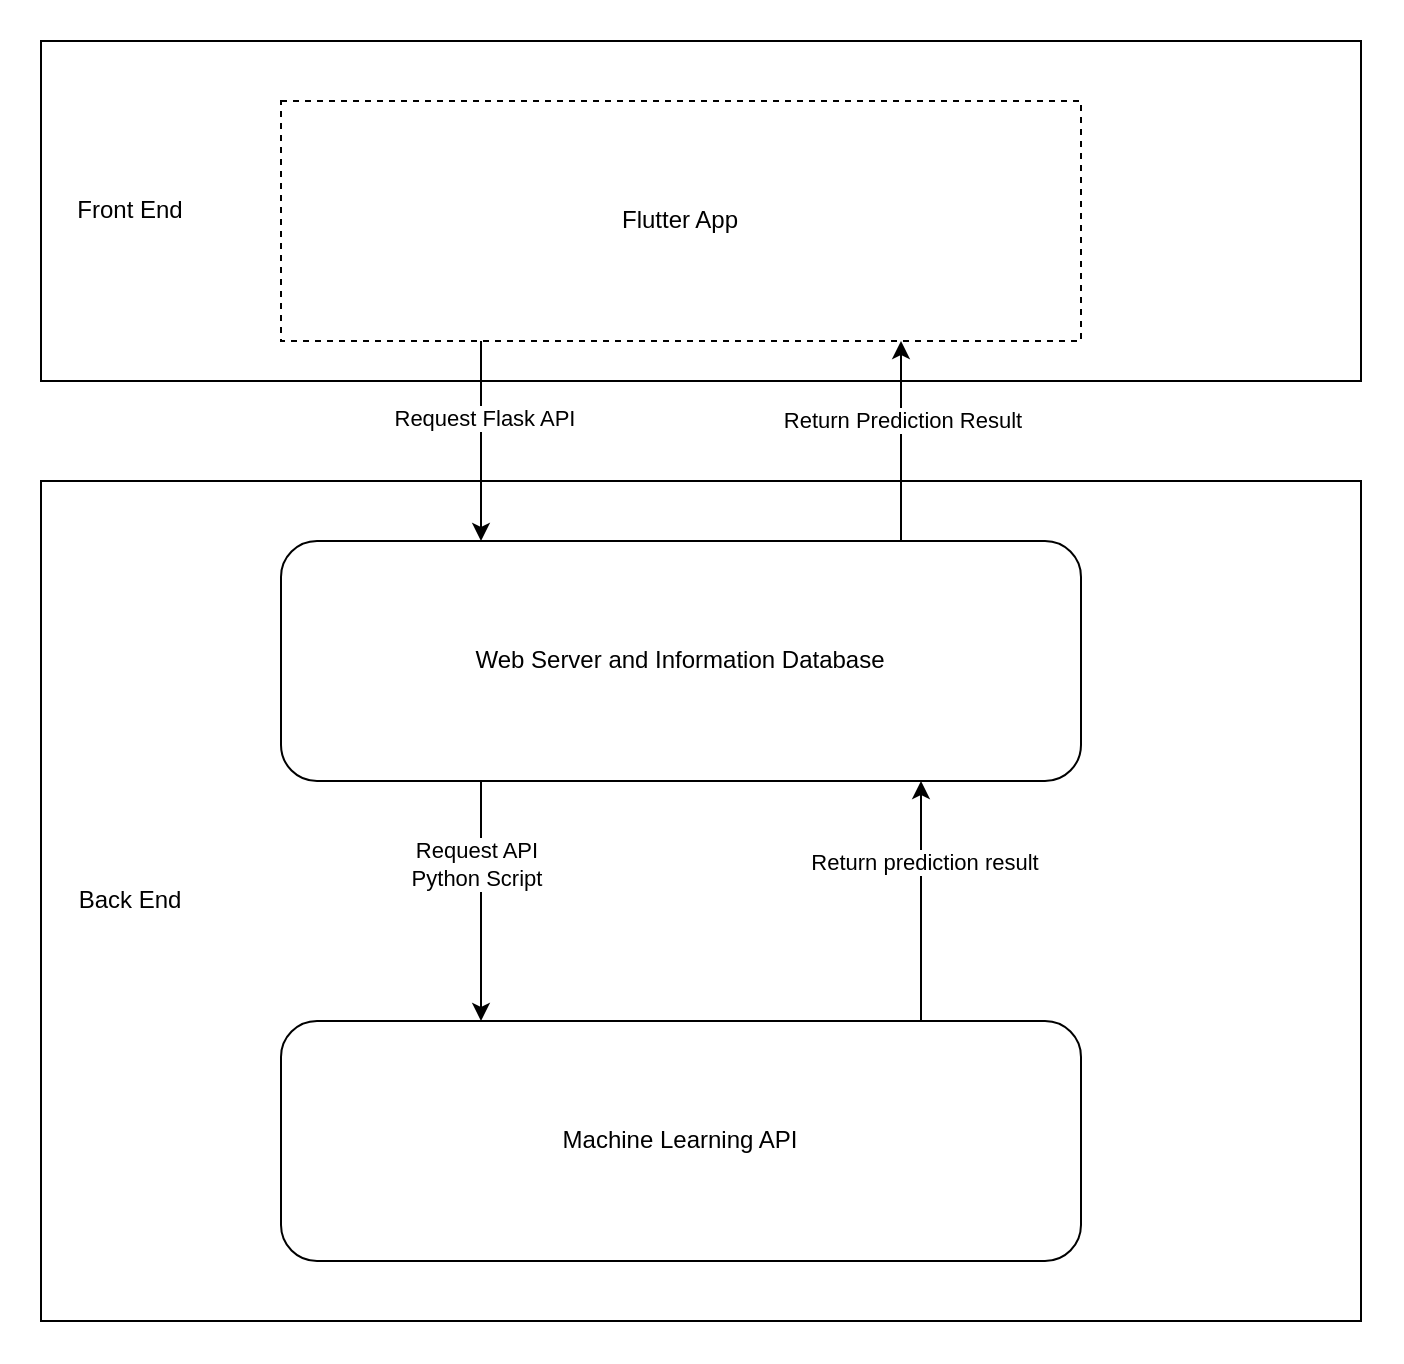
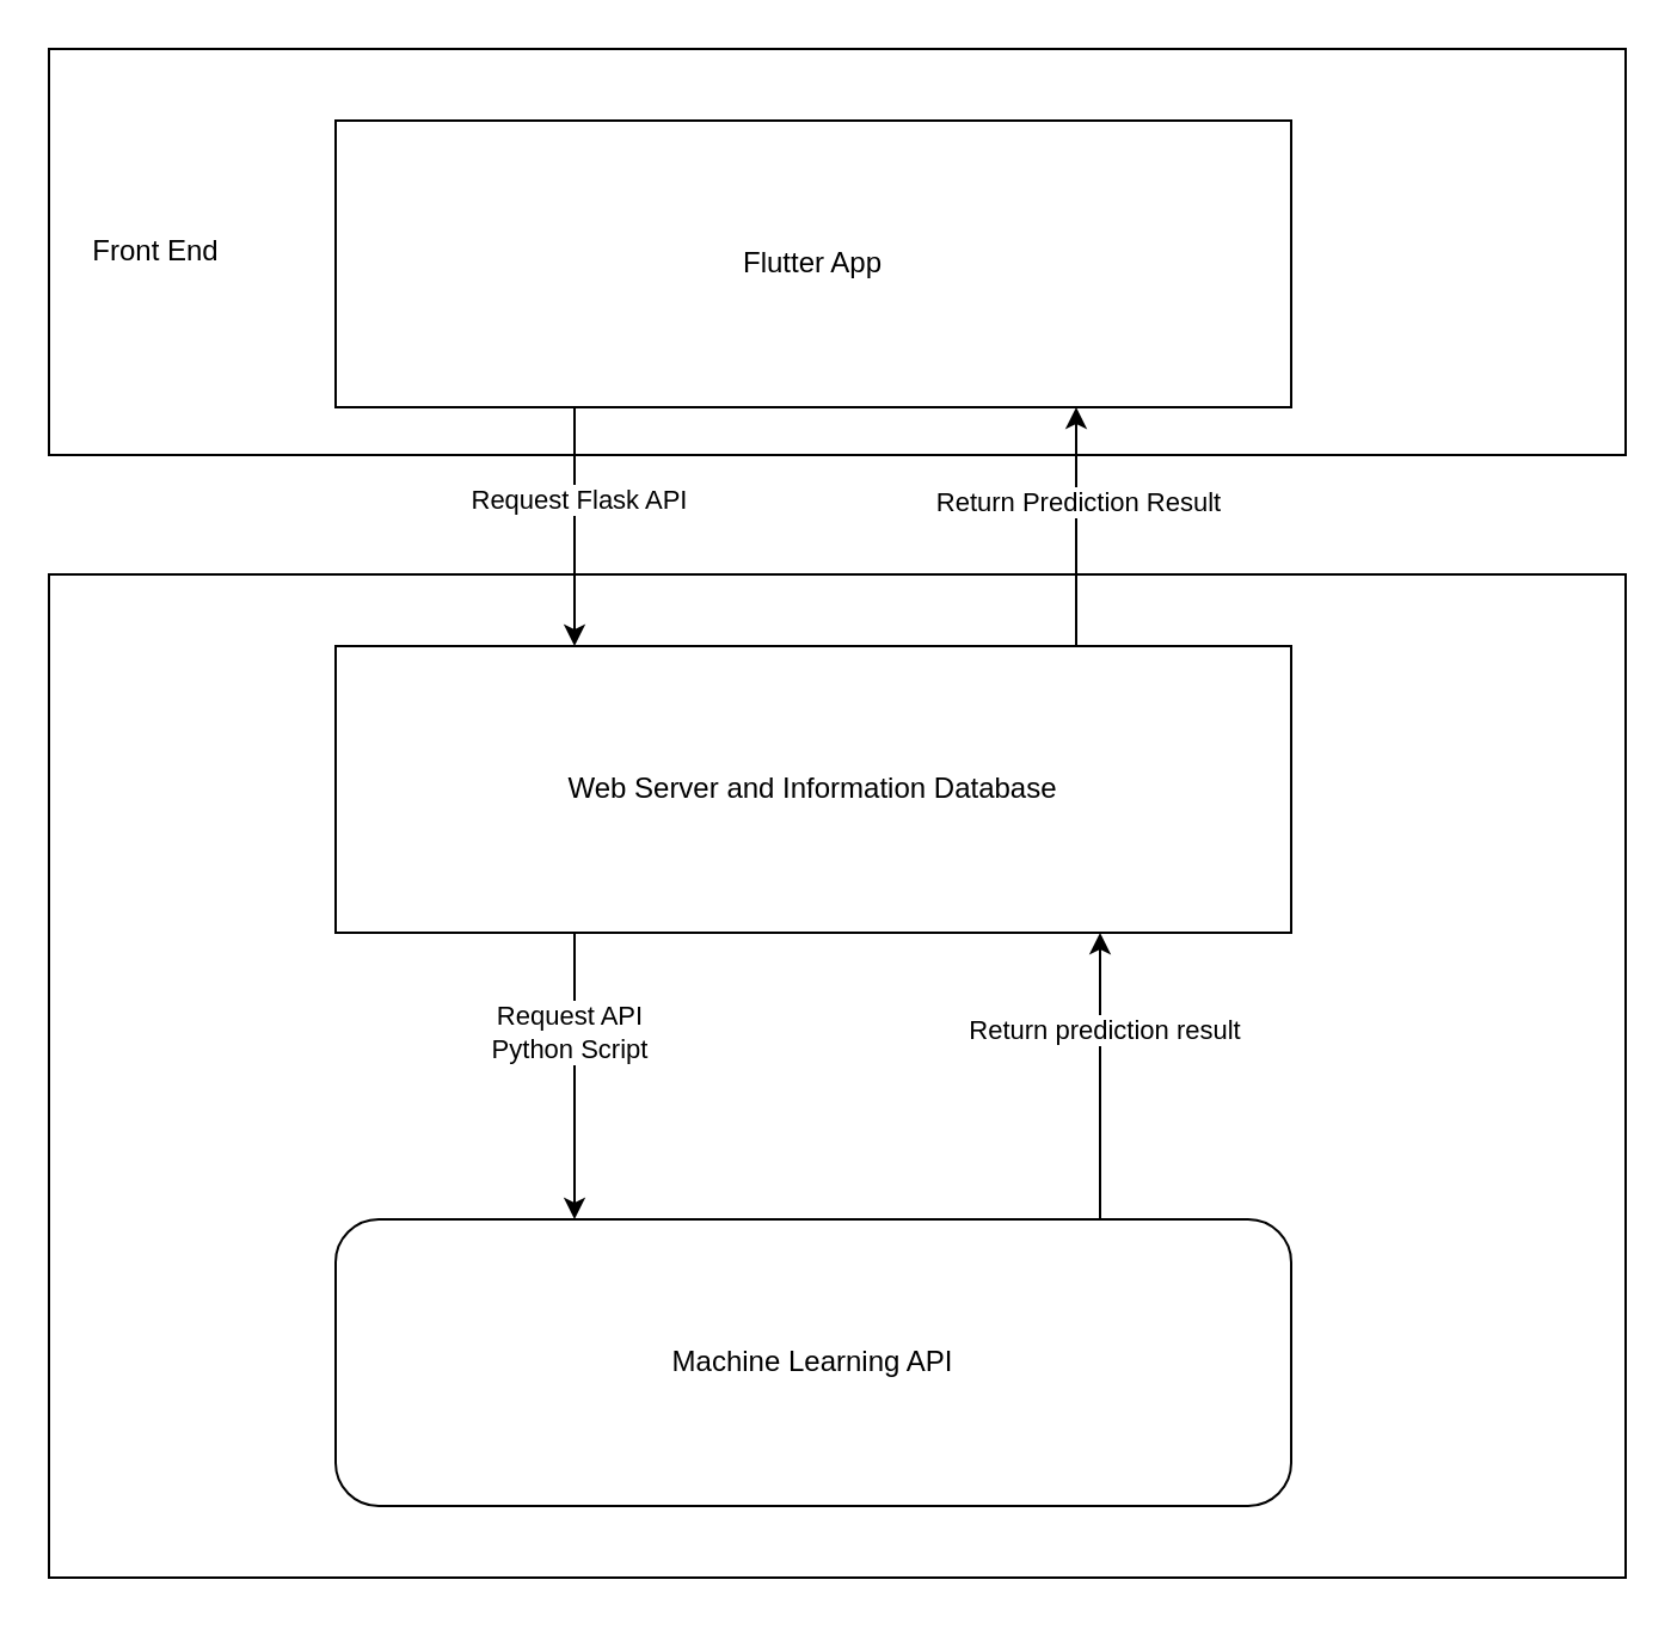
- <mxCell id="6" value="Flutter App" style="rounded=0;whiteSpace=wrap;html=1;dashed=1;" parent="1" vertex="1"><mxGeometry x="140" y="50" width="400" height="120" as="geometry" /></mxCell>
+ <mxCell id="6" value="Flutter App" style="rounded=0;whiteSpace=wrap;html=1;" parent="1" vertex="1"><mxGeometry x="140" y="50" width="400" height="120" as="geometry" /></mxCell>
- <mxCell id="12" value="Web Server and Information Database" style="whiteSpace=wrap;html=1;rounded=1;" parent="1" vertex="1"><mxGeometry x="140" y="270" width="400" height="120" as="geometry" /></mxCell>
+ <mxCell id="12" value="Web Server and Information Database" style="rounded=0;whiteSpace=wrap;html=1;" parent="1" vertex="1"><mxGeometry x="140" y="270" width="400" height="120" as="geometry" /></mxCell>
- <mxCell id="16" value="Back End" style="text;html=1;strokeColor=none;fillColor=none;align=center;verticalAlign=middle;whiteSpace=wrap;rounded=0;" parent="1" vertex="1"><mxGeometry x="30" y="440" width="70" height="20" as="geometry" /></mxCell>
